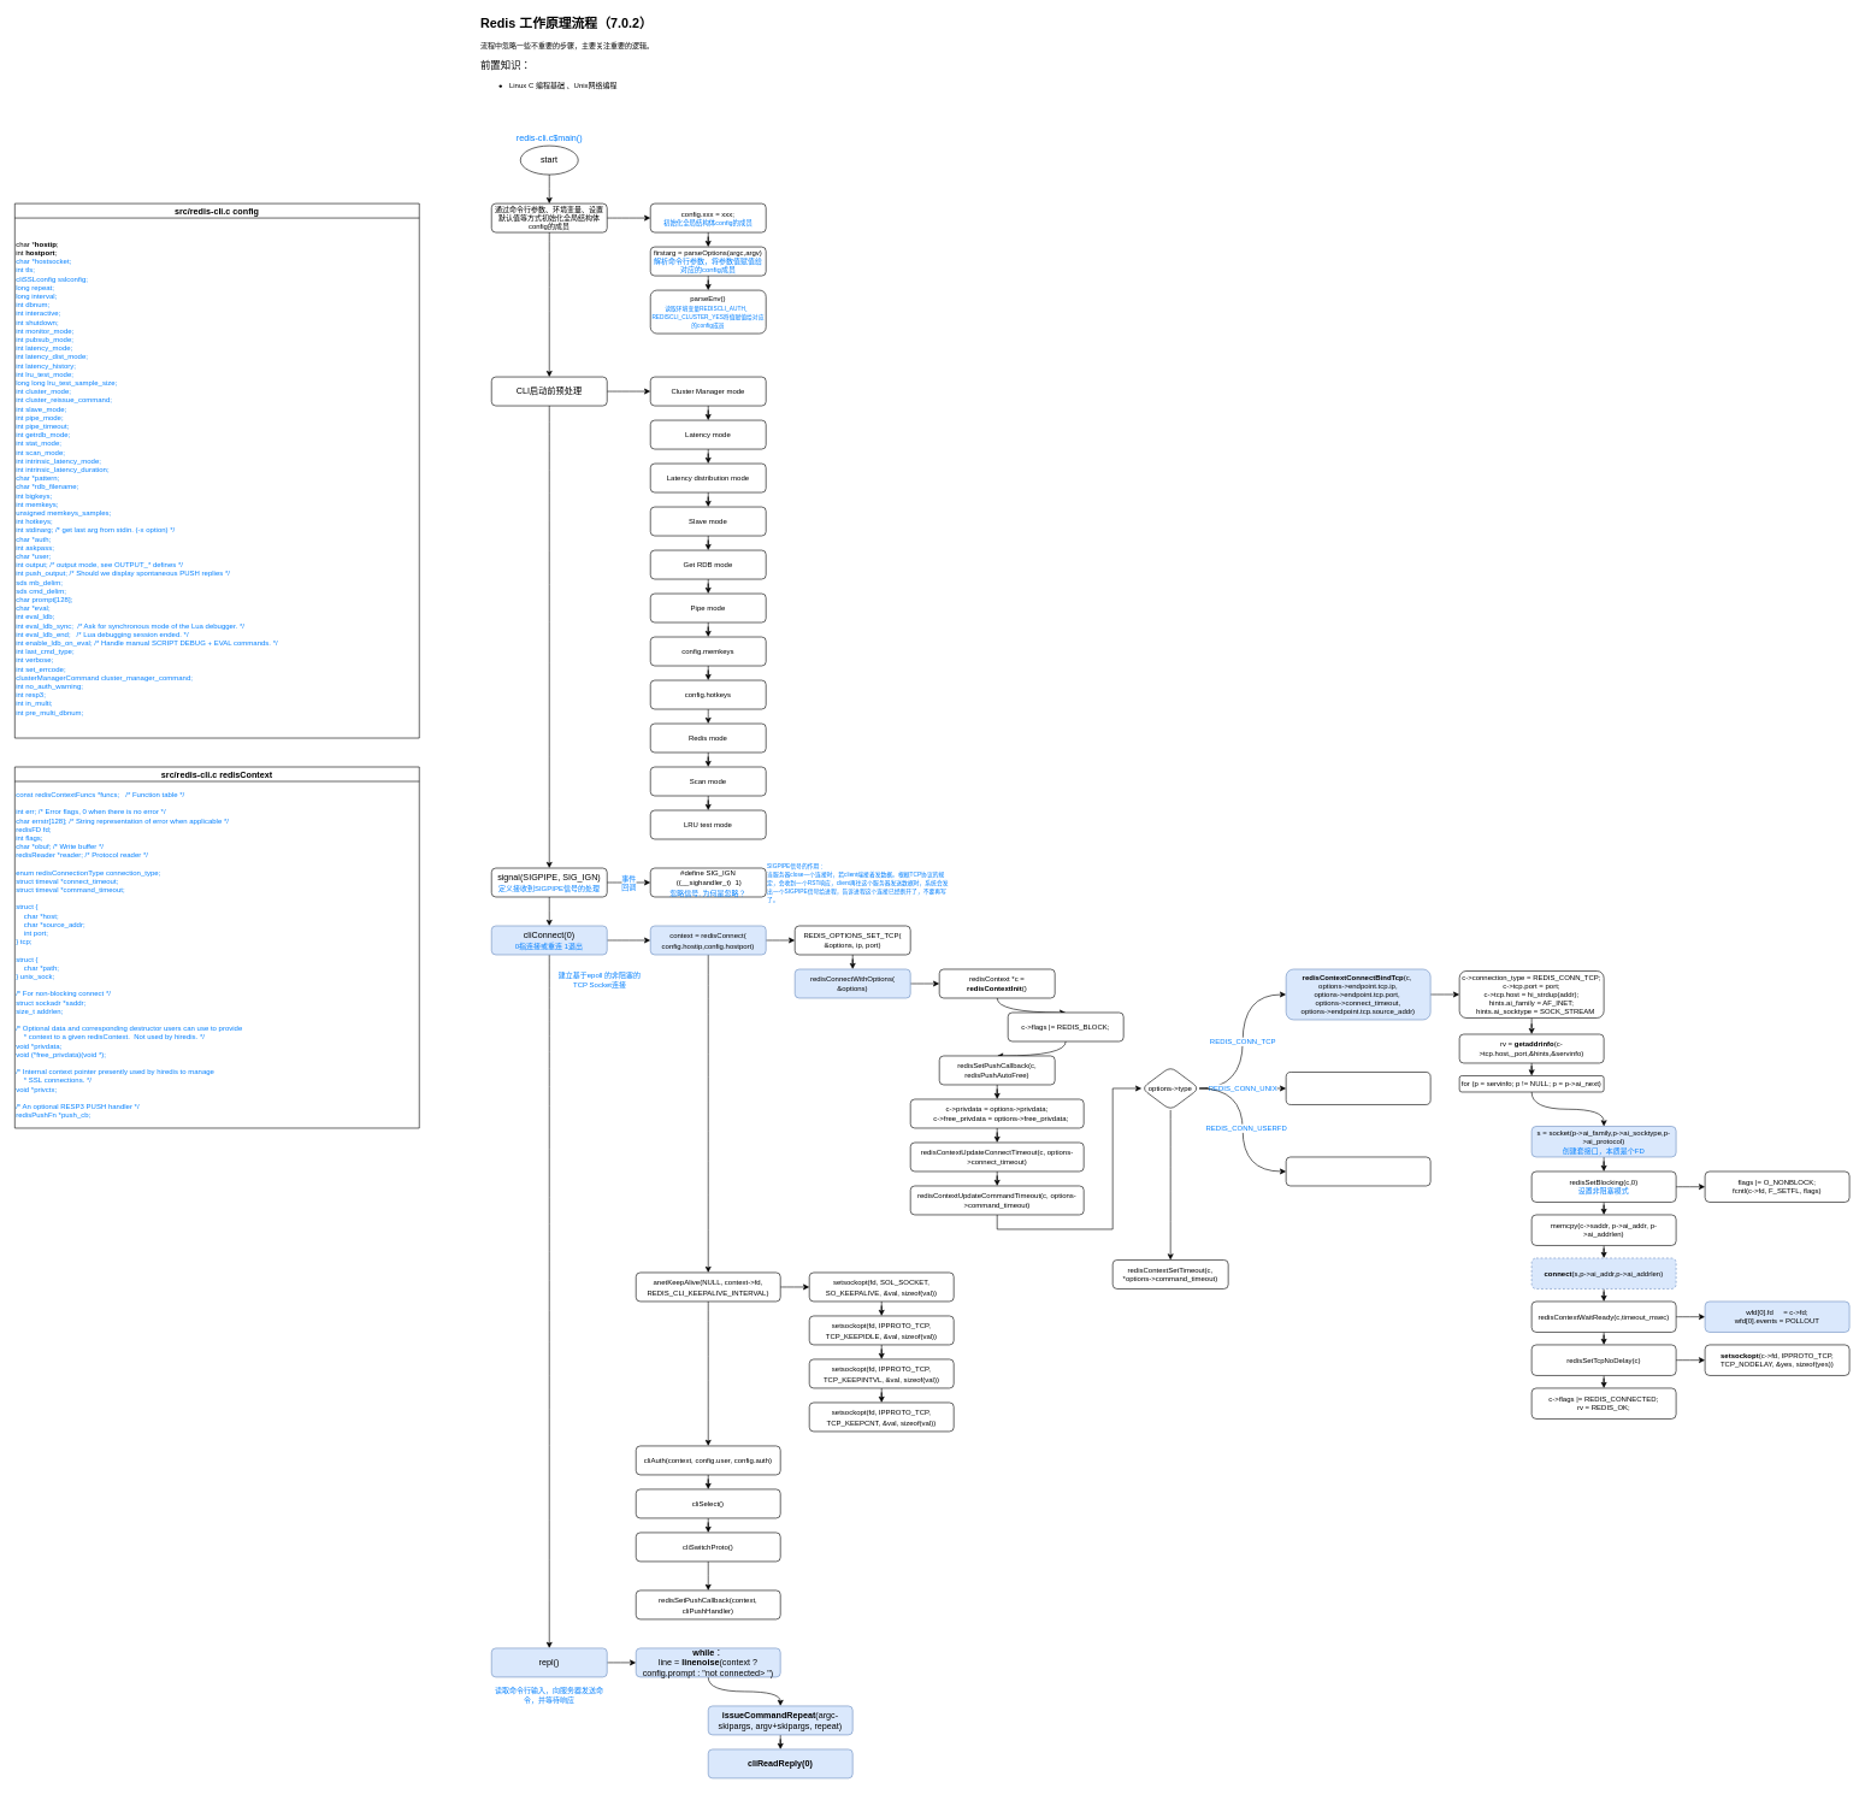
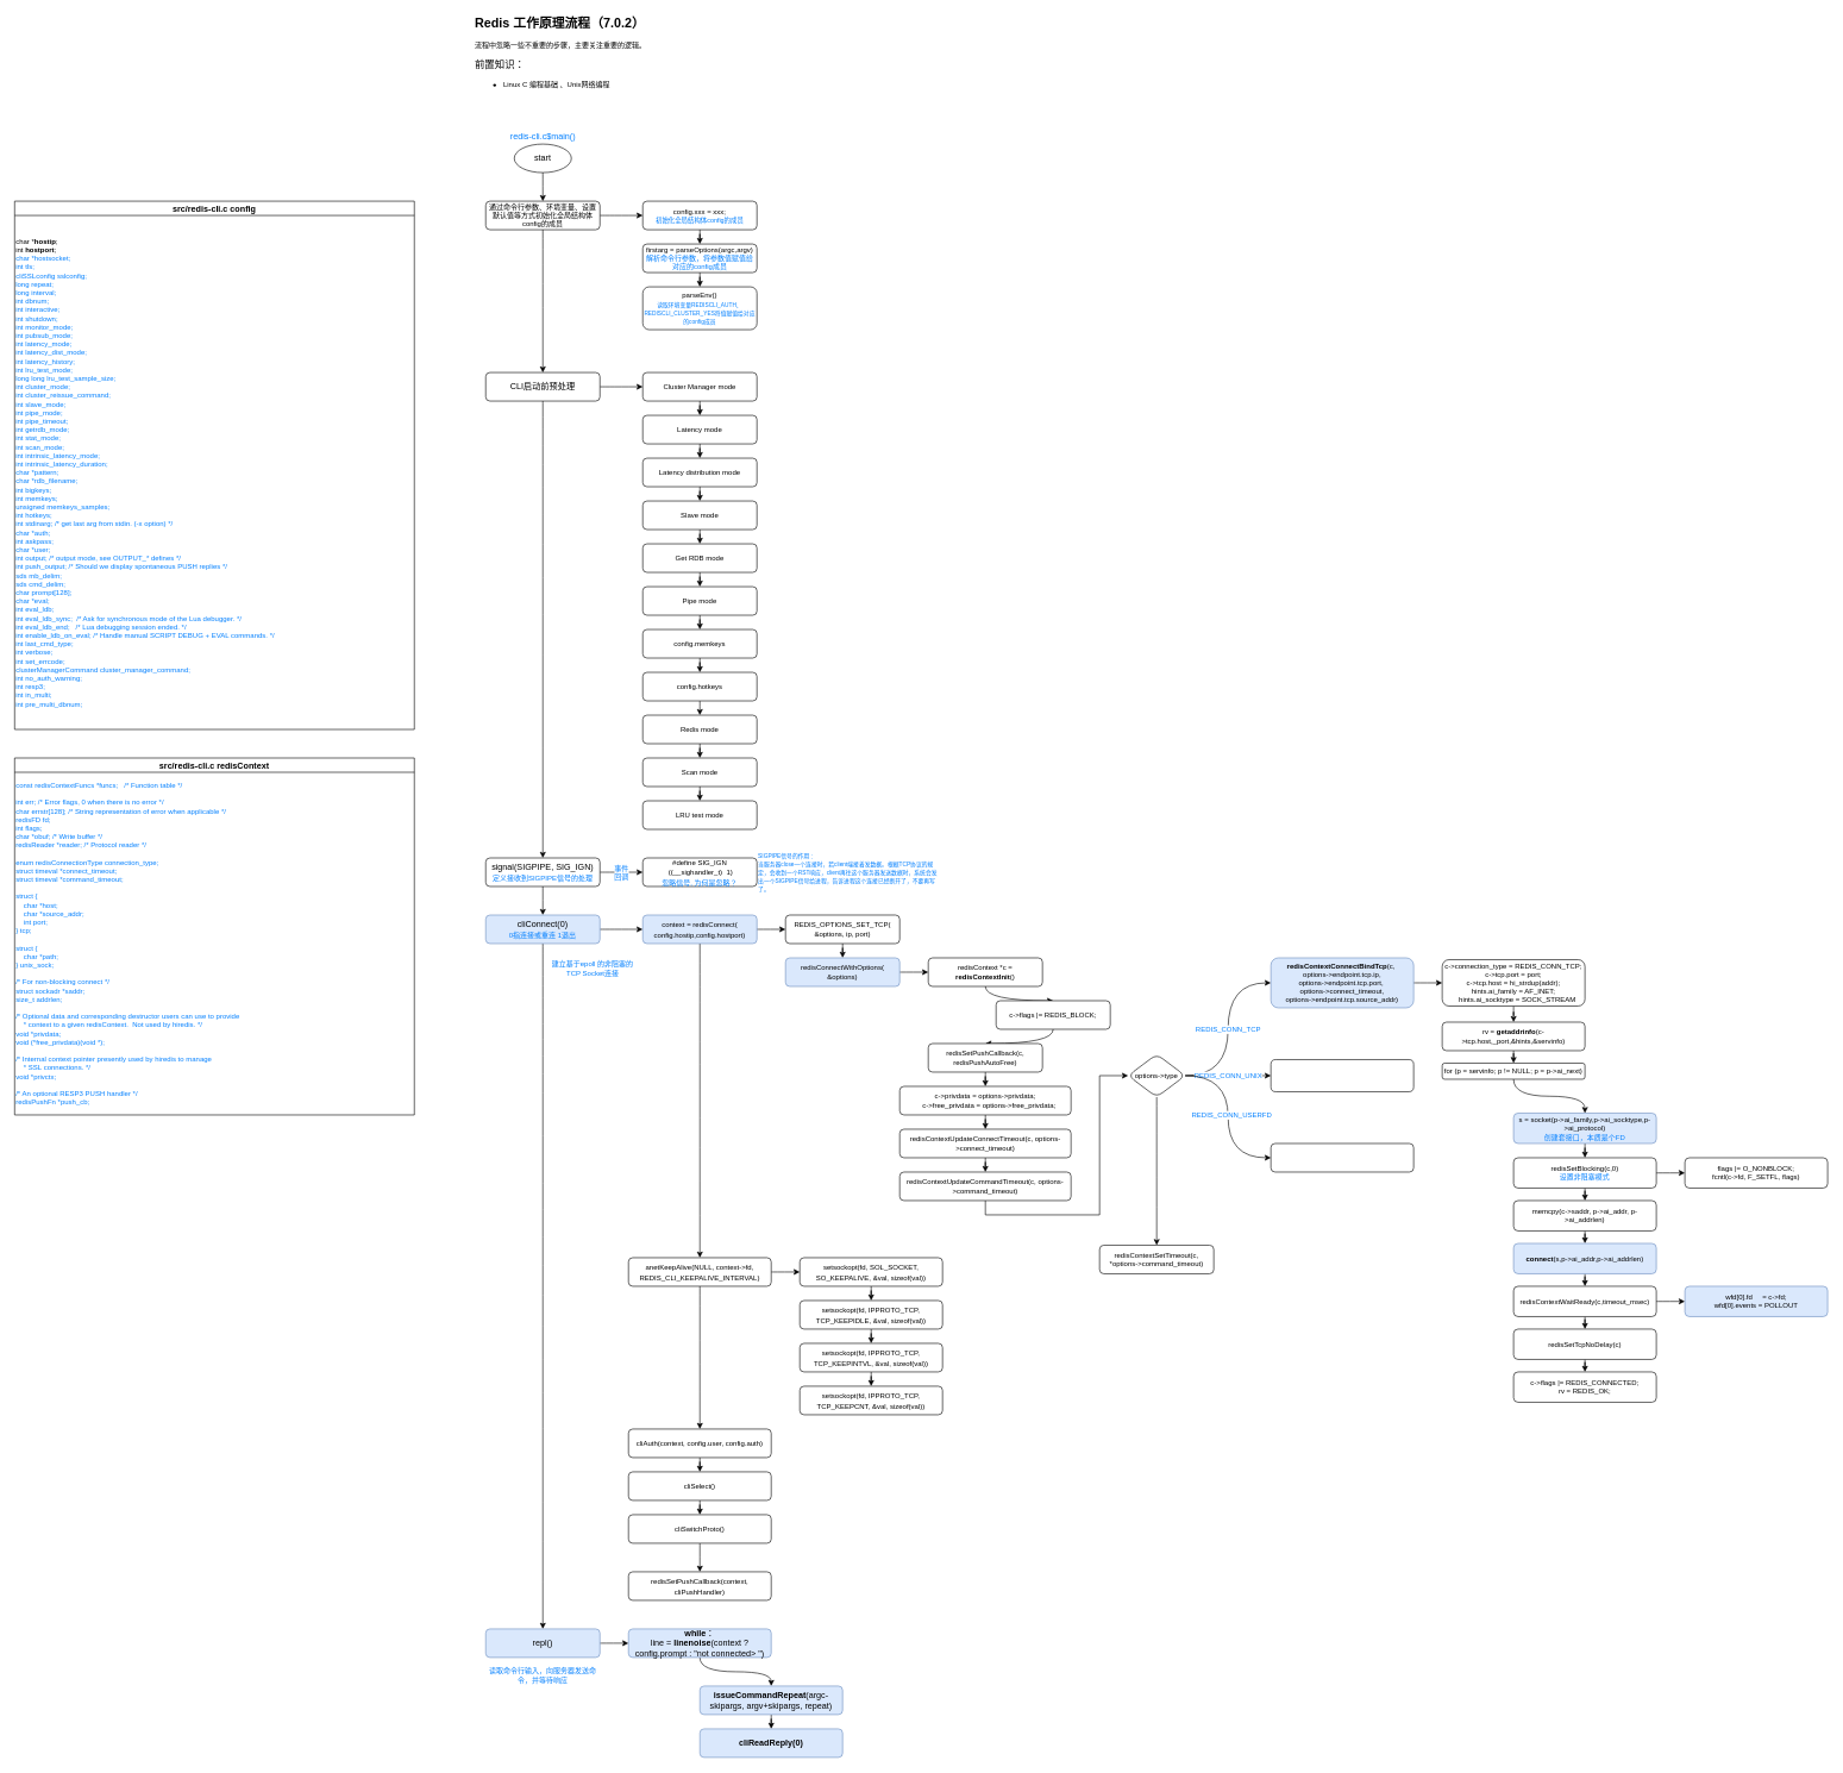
- <mxCell id="96" value="&lt;b&gt;connect&lt;/b&gt;(s,p-&amp;gt;ai_addr,p-&amp;gt;ai_addrlen)" style="whiteSpace=wrap;html=1;fontSize=10;rounded=1;align=center;fillColor=#dae8fc;strokeColor=#6c8ebf;dashed=1;" parent="1" vertex="1"><mxGeometry x="2120" y="1741" width="200" height="42.5" as="geometry" /></mxCell>
+ <mxCell id="96" value="&lt;b&gt;connect&lt;/b&gt;(s,p-&amp;gt;ai_addr,p-&amp;gt;ai_addrlen)" style="whiteSpace=wrap;html=1;fontSize=10;rounded=1;align=center;fillColor=#dae8fc;strokeColor=#6c8ebf;" parent="1" vertex="1"><mxGeometry x="2120" y="1741" width="200" height="42.5" as="geometry" /></mxCell>
- <mxCell id="100" style="edgeStyle=orthogonalEdgeStyle;curved=1;rounded=0;orthogonalLoop=1;jettySize=auto;html=1;exitX=1;exitY=0.5;exitDx=0;exitDy=0;entryX=0;entryY=0.5;entryDx=0;entryDy=0;fontSize=10;fontColor=#007FFF;" parent="1" source="102" target="104" edge="1"><mxGeometry relative="1" as="geometry" /></mxCell>
- <mxCell id="104" value="&lt;b&gt;setsockopt&lt;/b&gt;(c-&amp;gt;fd, IPPROTO_TCP, TCP_NODELAY, &amp;amp;yes, sizeof(yes))" style="whiteSpace=wrap;html=1;fontSize=10;rounded=1;align=center;" parent="1" vertex="1"><mxGeometry x="2360" y="1861" width="200" height="42.5" as="geometry" /></mxCell>
